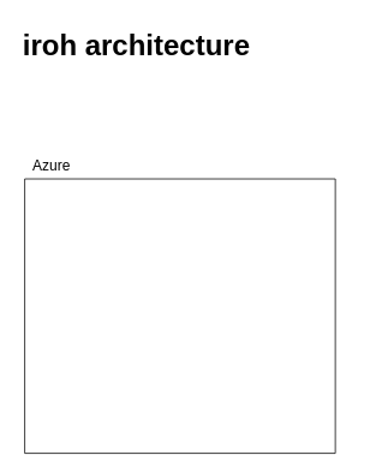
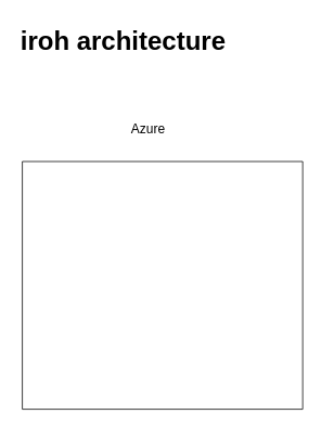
- <mxCell id="4" value="Azure" style="text;html=1;strokeColor=none;fillColor=none;align=center;verticalAlign=middle;whiteSpace=wrap;rounded=0;fontSize=16;" vertex="1" parent="1"><mxGeometry x="27" y="168" width="60" height="30" as="geometry" /></mxCell>
+ <mxCell id="4" value="Azure" style="text;html=1;strokeColor=none;fillColor=none;align=center;verticalAlign=middle;whiteSpace=wrap;rounded=0;fontSize=16;" vertex="1" parent="1"><mxGeometry x="152" y="143" width="60" height="30" as="geometry" /></mxCell>
